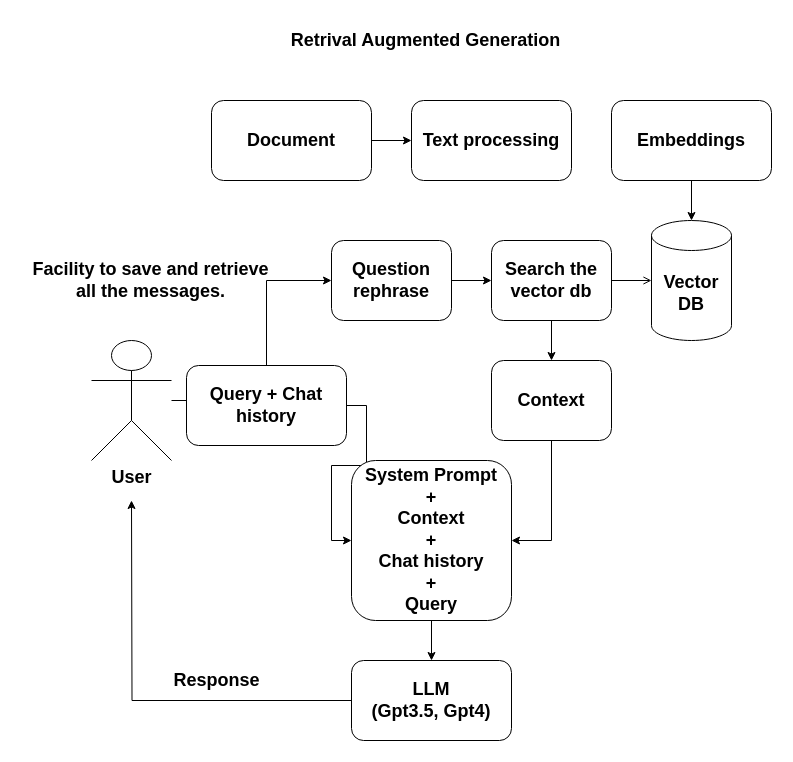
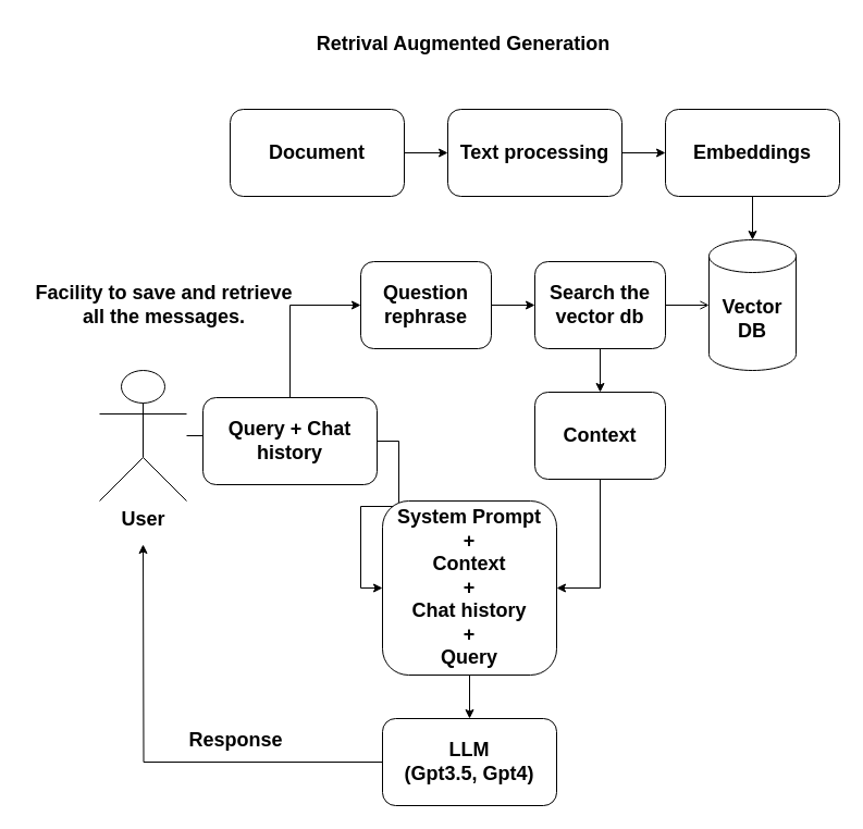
+ <mxCell id="4" value="" style="edgeStyle=orthogonalEdgeStyle;rounded=0;orthogonalLoop=1;jettySize=auto;html=1;" parent="1" source="5" target="7" edge="1"><mxGeometry relative="1" as="geometry" /></mxCell>
